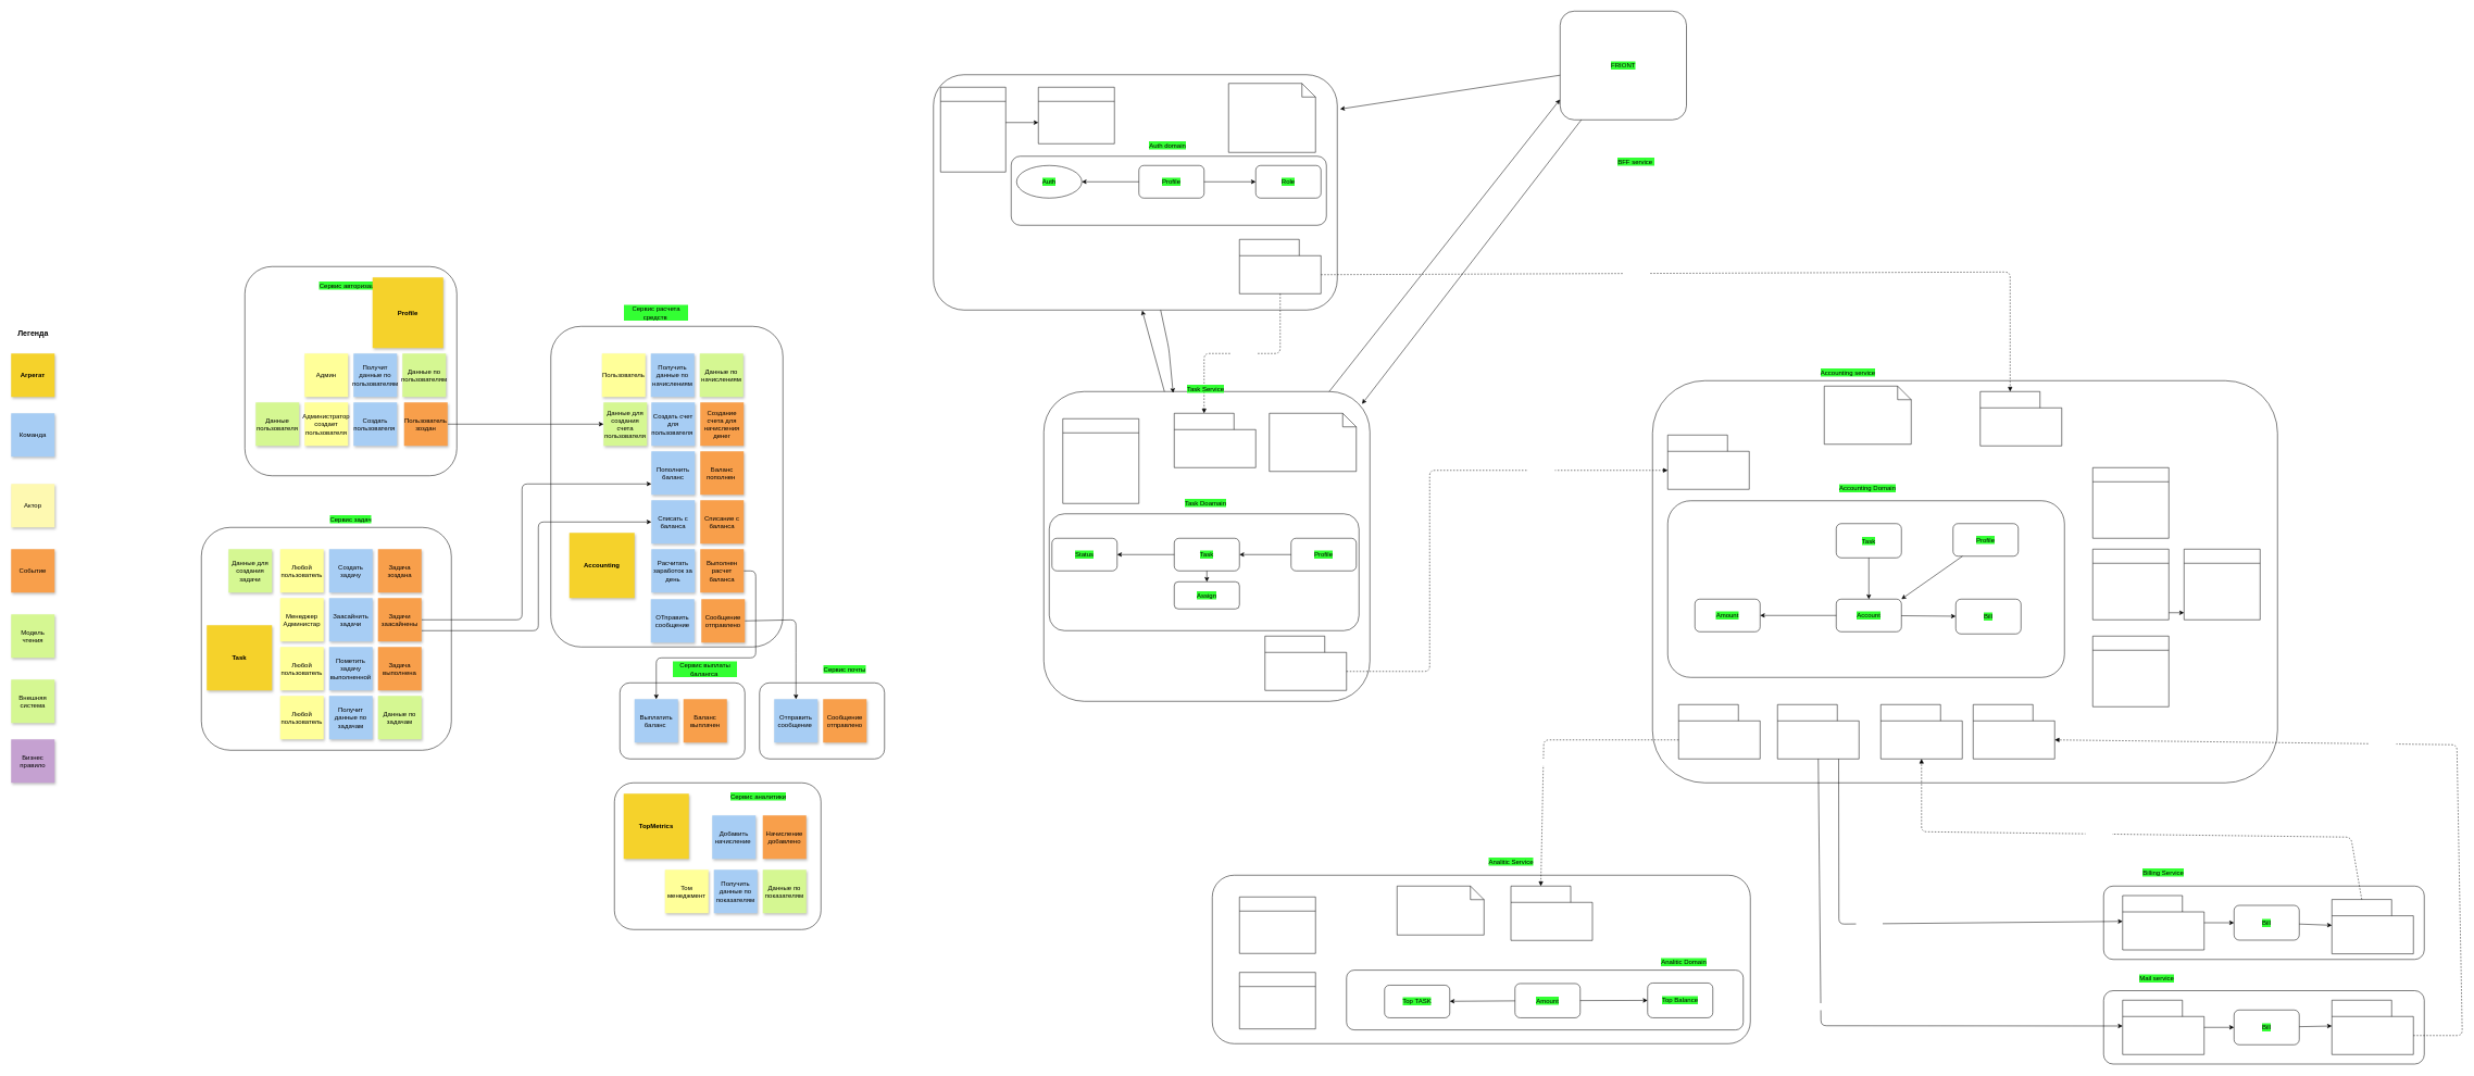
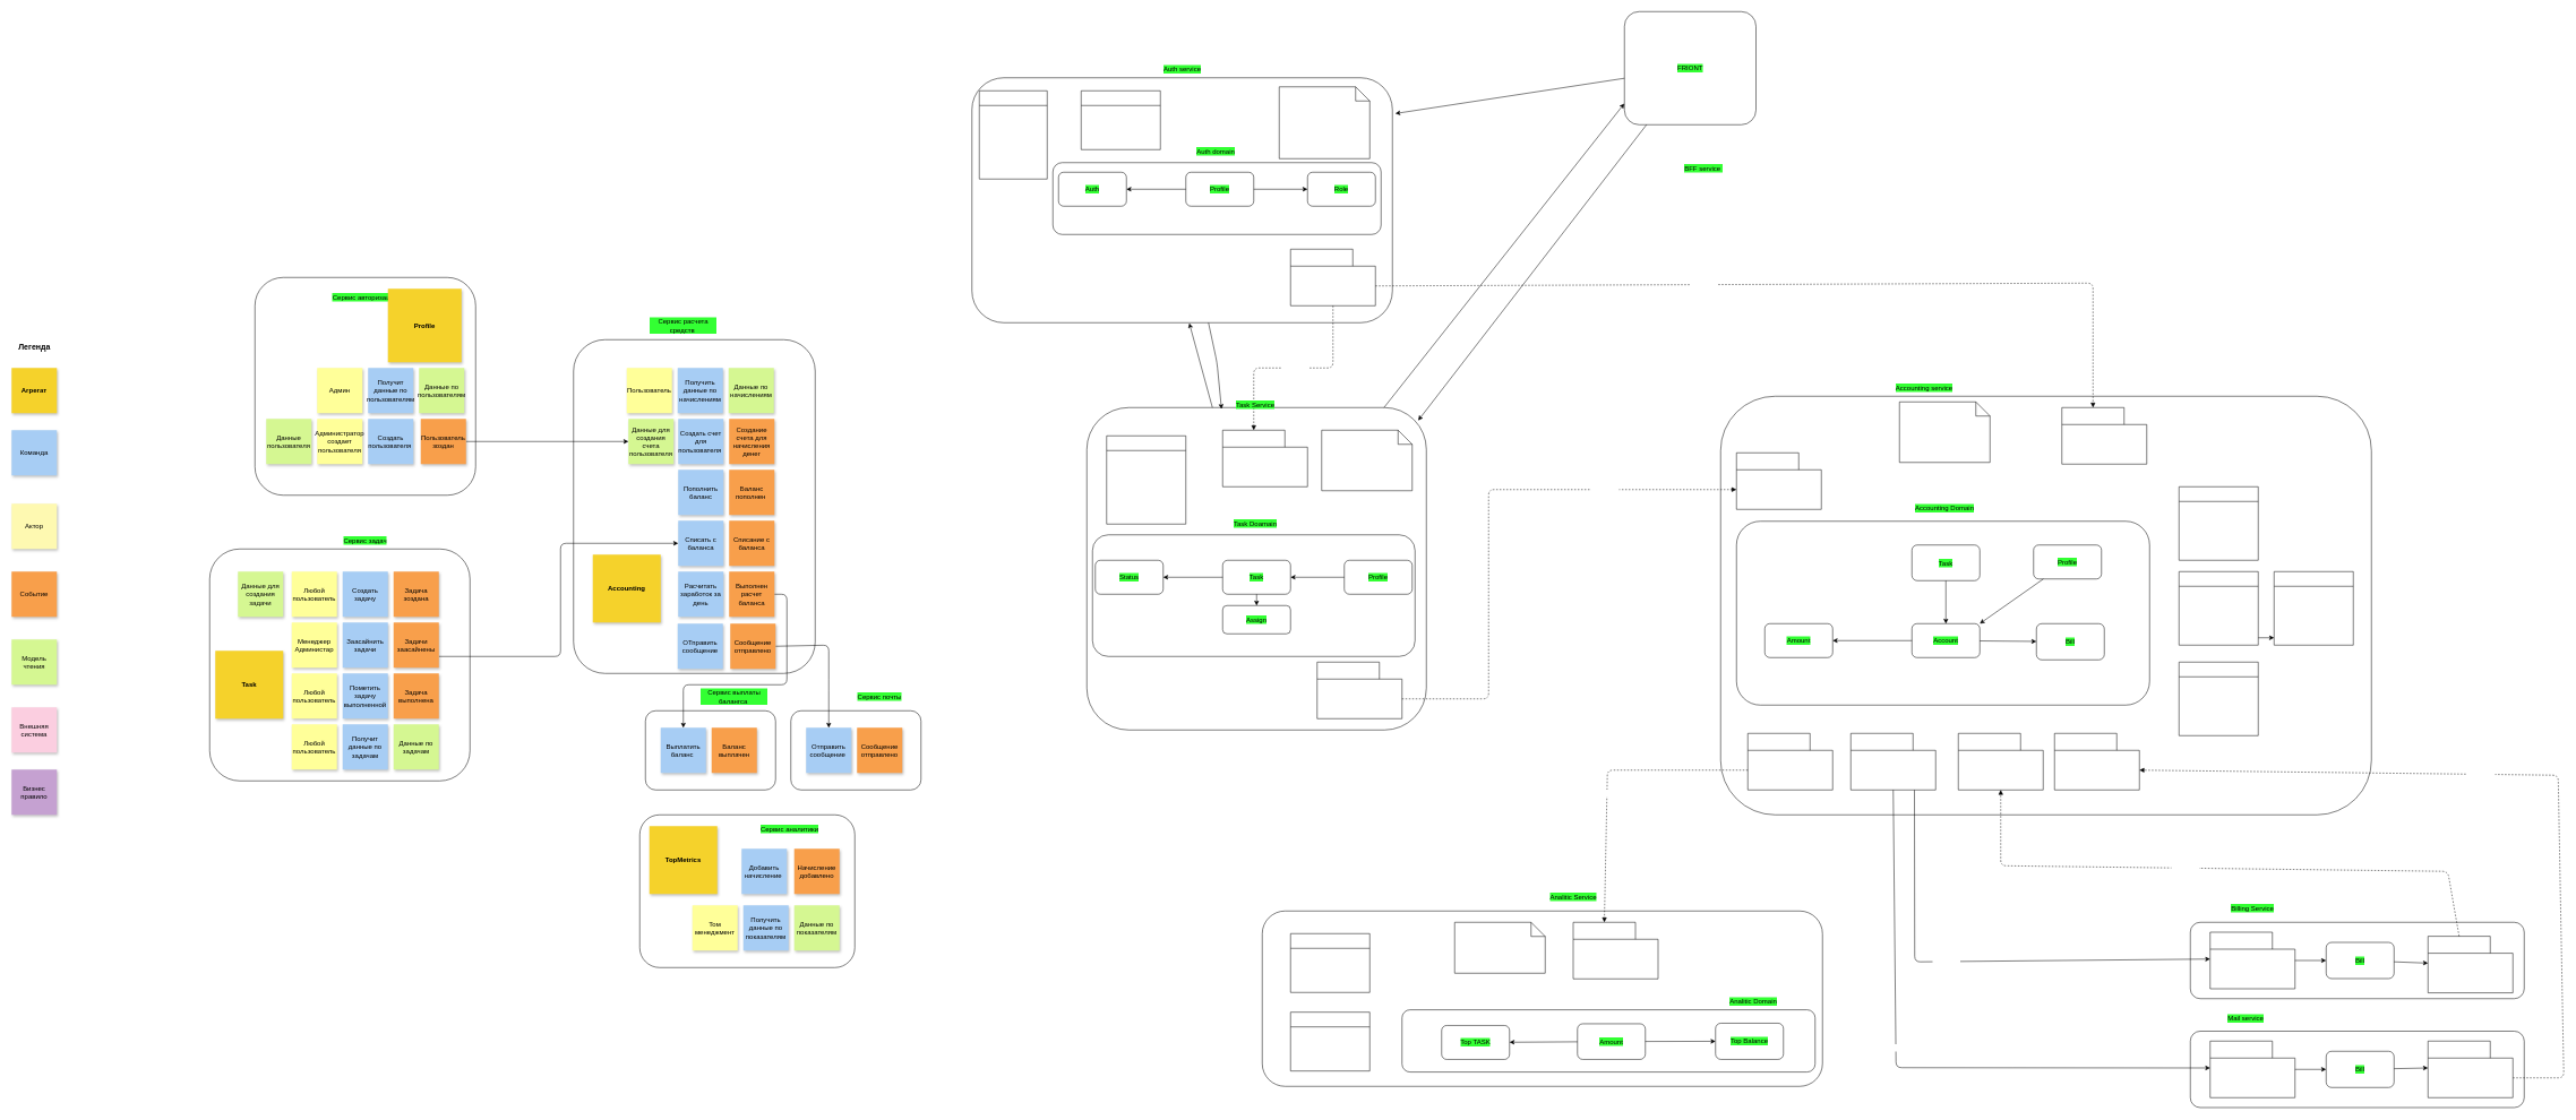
+ <mxCell id="136" value="Auth service" style="text;html=1;strokeColor=none;fillColor=none;align=center;verticalAlign=middle;whiteSpace=wrap;rounded=0;labelBackgroundColor=#33FF33;fontColor=#000000;" parent="1" vertex="1"><mxGeometry x="2028.5" y="107" width="120" height="30" as="geometry" /></mxCell>
- <mxCell id="127" style="edgeStyle=none;html=1;entryX=0;entryY=0.5;entryDx=0;entryDy=0;fontColor=#FFFFFF;" parent="1" source="119" target="125" edge="1"><mxGeometry relative="1" as="geometry" /></mxCell>
- <mxCell id="64" value="Auth" style="ellipse;whiteSpace=wrap;html=1;labelBackgroundColor=#33FF33;fontColor=#000000;fillColor=none;" parent="1" vertex="1"><mxGeometry x="1870" y="304" width="120" height="60" as="geometry" /></mxCell>
+ <mxCell id="64" value="Auth" style="rounded=1;whiteSpace=wrap;html=1;labelBackgroundColor=#33FF33;fontColor=#000000;fillColor=none;" parent="1" vertex="1"><mxGeometry x="1870" y="304" width="120" height="60" as="geometry" /></mxCell>
- <mxCell id="24" style="edgeStyle=none;html=1;fontColor=#000000;entryX=0;entryY=0.75;entryDx=0;entryDy=0;" parent="1" source="26" target="43" edge="1"><mxGeometry relative="1" as="geometry"><Array as="points"><mxPoint x="960" y="1140" /><mxPoint x="960" y="890" /></Array></mxGeometry></mxCell>
- <mxCell id="16" value="Внешняя система" style="rounded=0;whiteSpace=wrap;html=1;fillColor=#d5f792;strokeColor=none;shadow=1;" parent="1" vertex="1"><mxGeometry x="20" y="1250" width="80" height="80" as="geometry" /></mxCell>
+ <mxCell id="16" value="Внешняя система" style="rounded=0;whiteSpace=wrap;html=1;fillColor=#fbcee0;strokeColor=none;shadow=1;" parent="1" vertex="1"><mxGeometry x="20" y="1250" width="80" height="80" as="geometry" /></mxCell>
